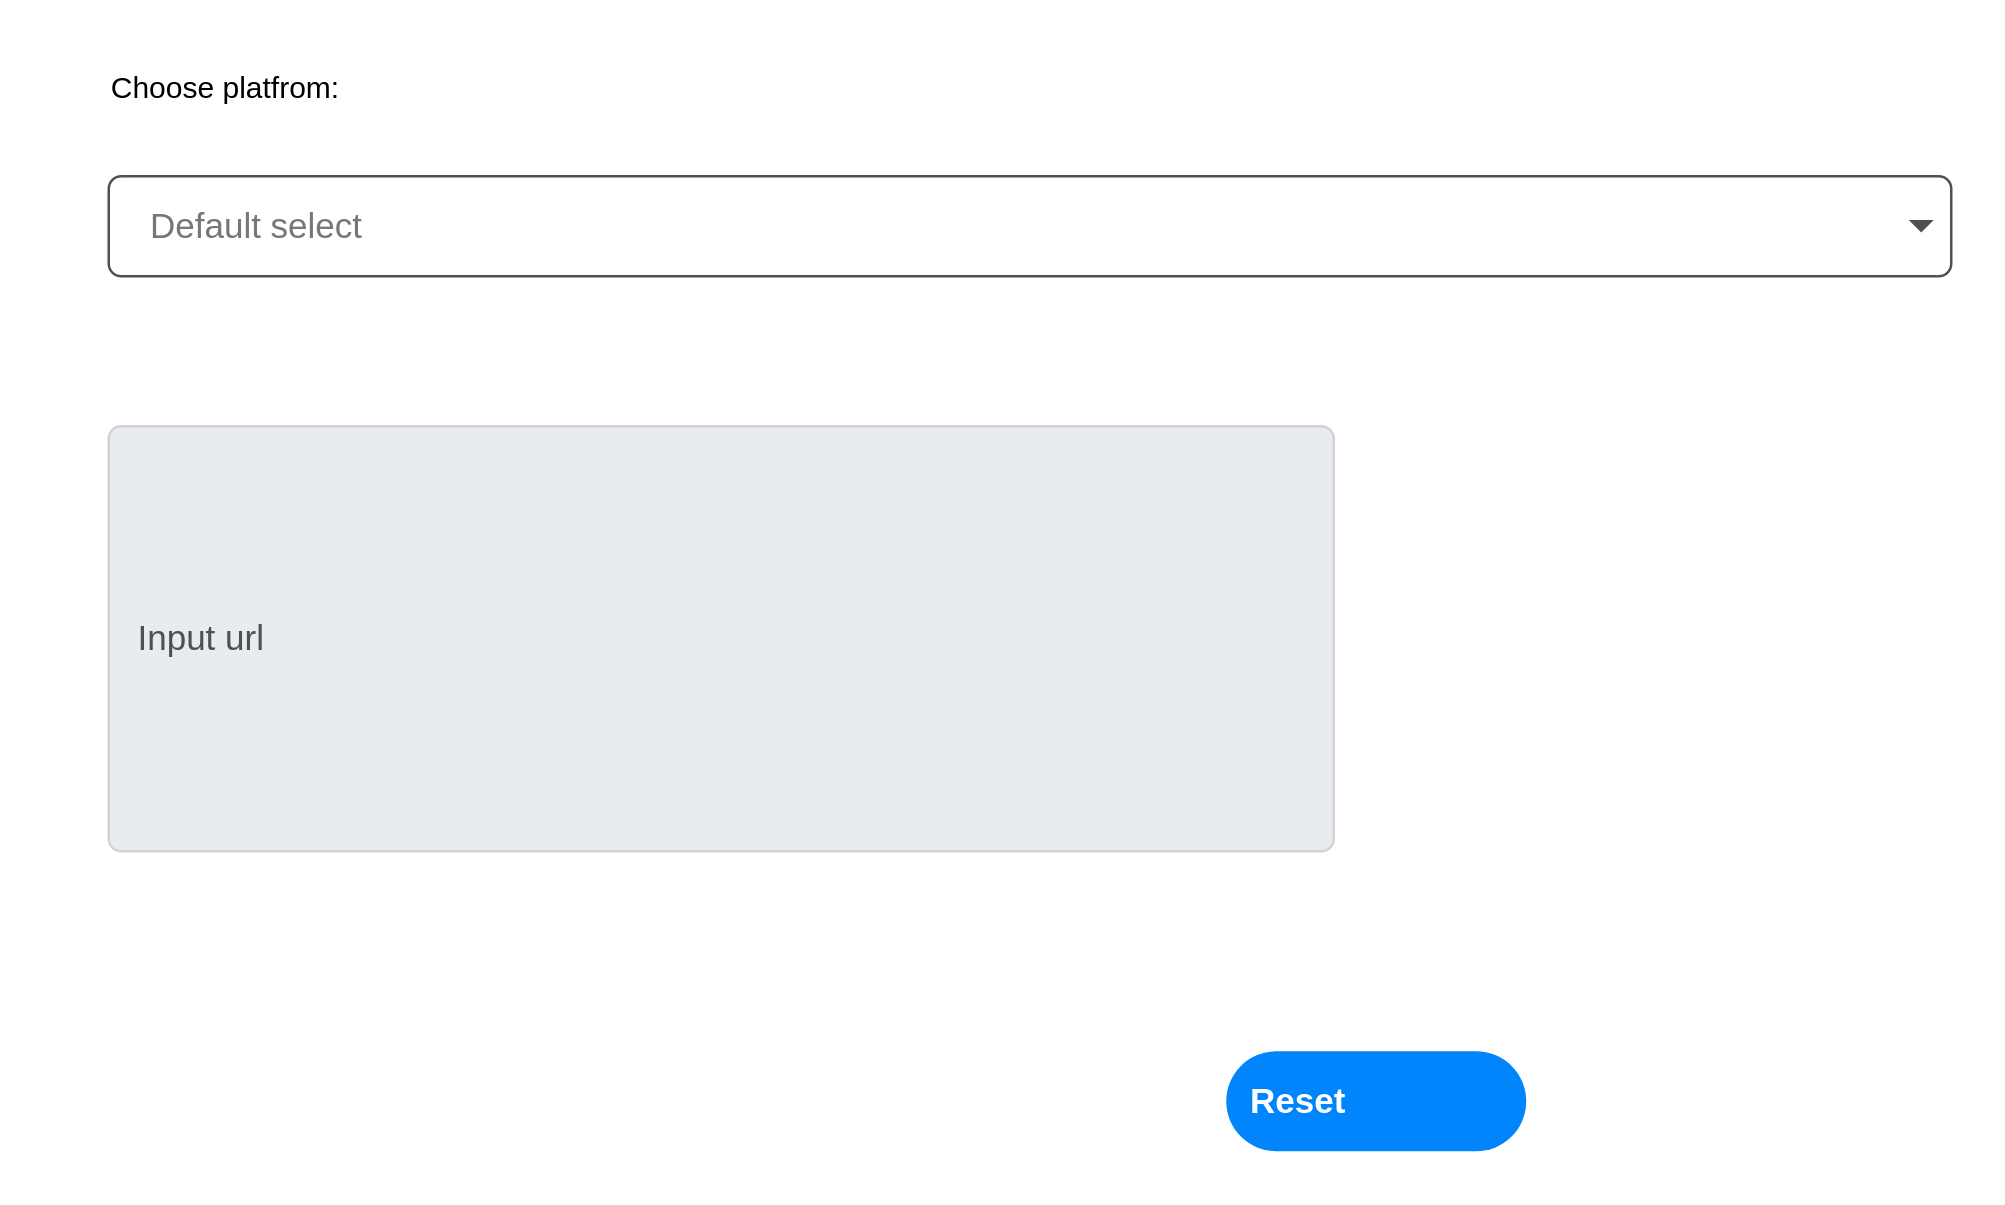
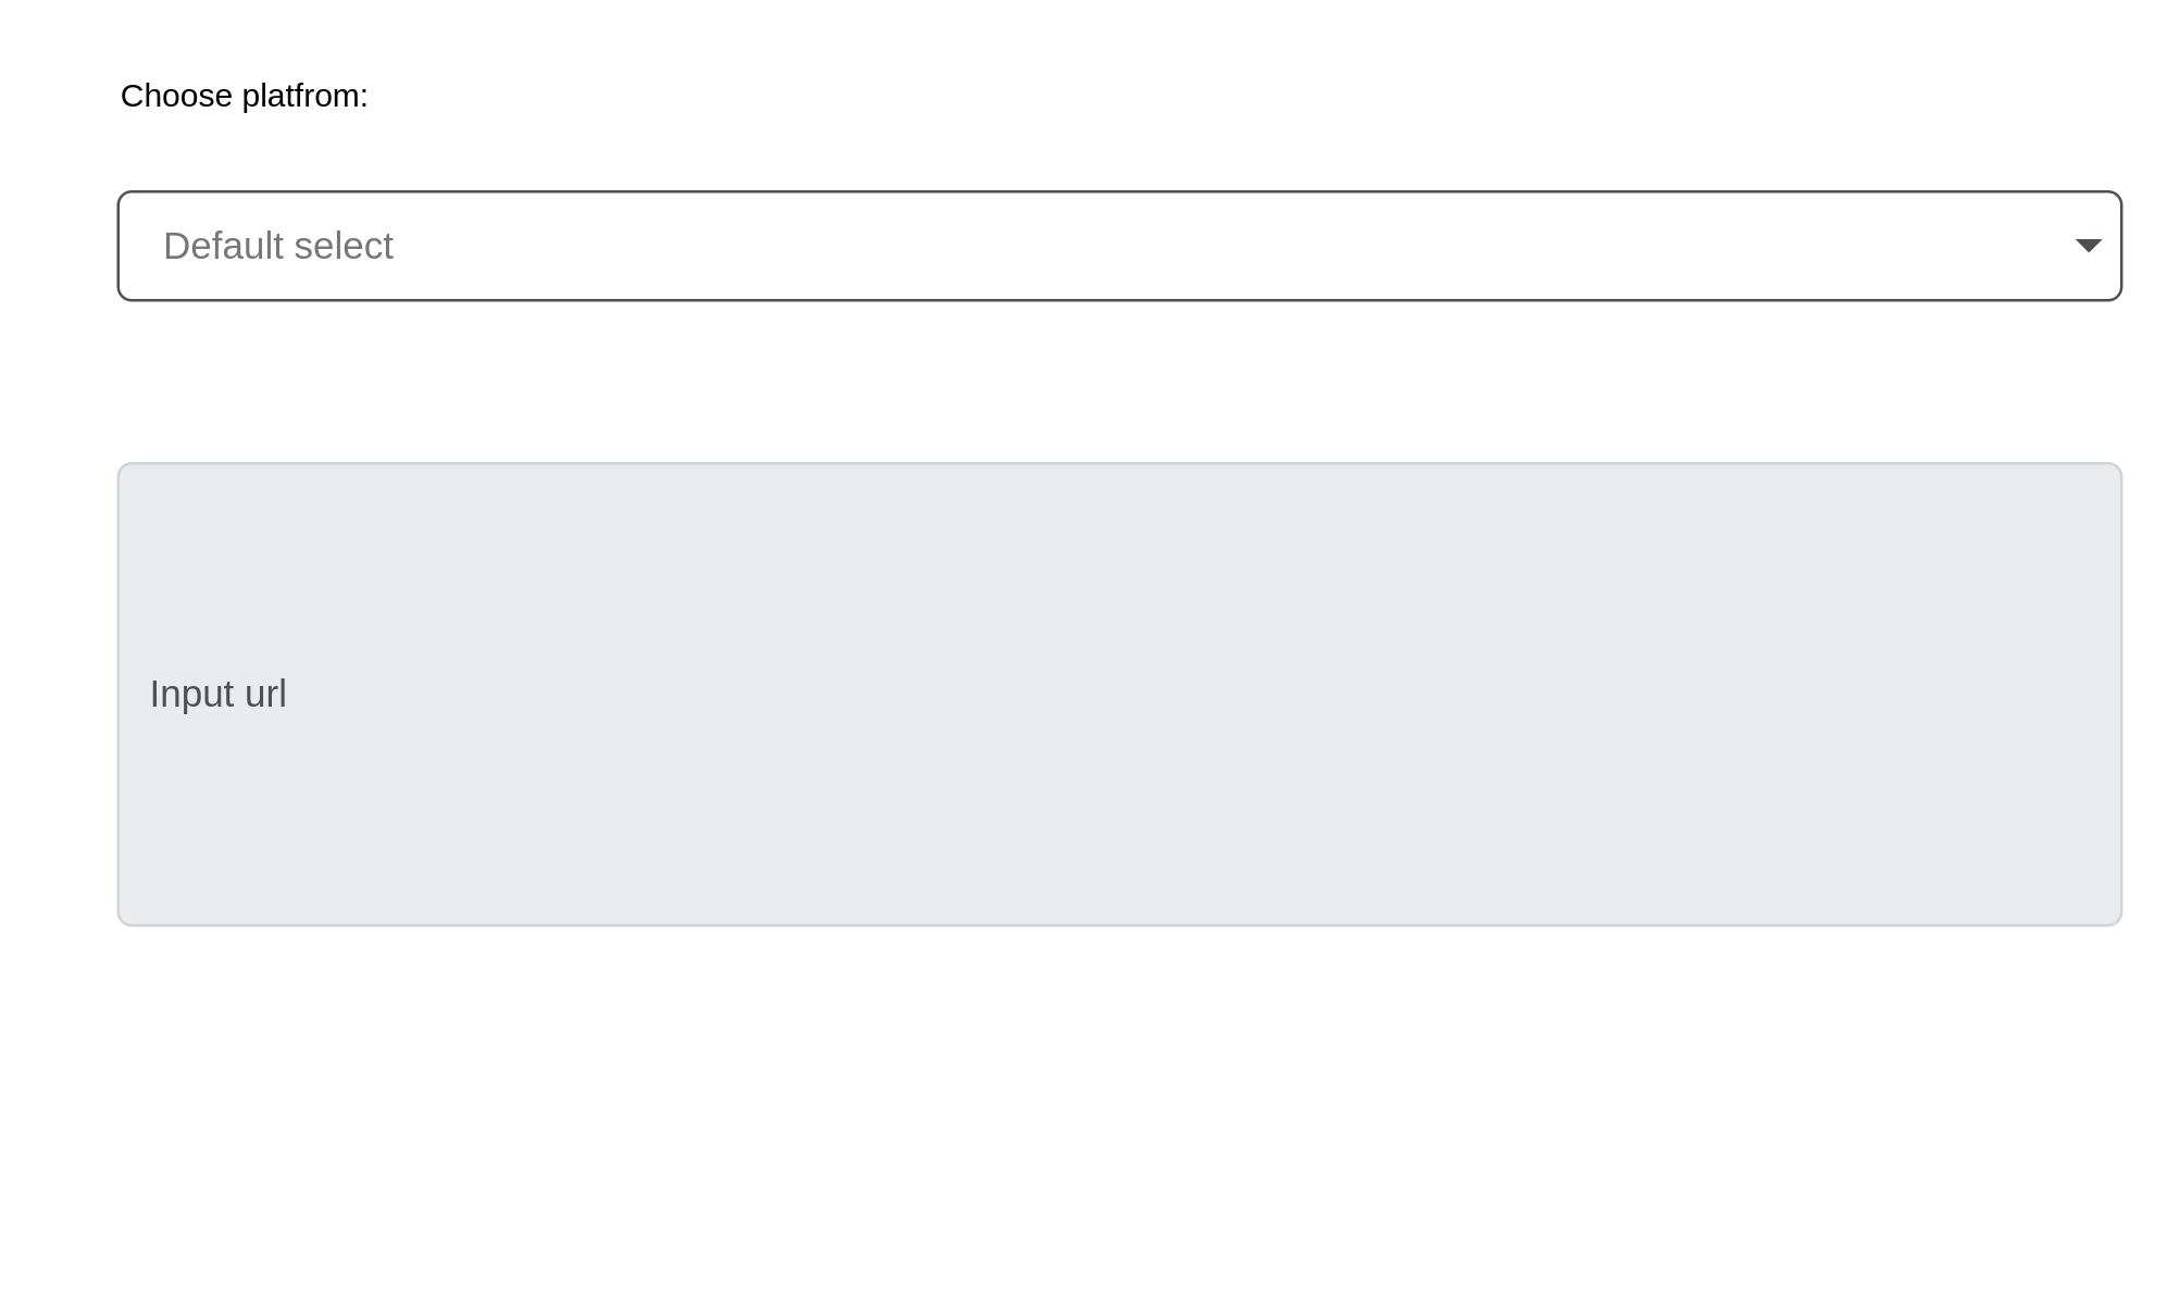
- <mxCell id="5" value="Input url" style="html=1;shadow=0;dashed=0;shape=mxgraph.bootstrap.rrect;rSize=5;strokeColor=#CED4DA;strokeWidth=1;fillColor=#E9ECEF;fontColor=#505050;whiteSpace=wrap;align=left;verticalAlign=middle;spacingLeft=10;fontSize=14;" vertex="1" parent="1"><mxGeometry x="43" y="170" width="490" height="170" as="geometry" /></mxCell>
+ <mxCell id="5" value="Input url" style="html=1;shadow=0;dashed=0;shape=mxgraph.bootstrap.rrect;rSize=5;strokeColor=#CED4DA;strokeWidth=1;fillColor=#E9ECEF;fontColor=#505050;whiteSpace=wrap;align=left;verticalAlign=middle;spacingLeft=10;fontSize=14;" vertex="1" parent="1"><mxGeometry x="43" y="170" width="737" height="170" as="geometry" /></mxCell>
- <mxCell id="6" value="Reset" style="rounded=1;whiteSpace=wrap;html=1;arcSize=50;strokeColor=none;strokeWidth=1;fillColor=#0085FC;fontColor=#FFFFFF;whiteSpace=wrap;align=left;verticalAlign=middle;spacingLeft=0;fontStyle=1;fontSize=14;spacing=10;" vertex="1" parent="1"><mxGeometry x="490" y="420" width="120" height="40" as="geometry" /></mxCell>
